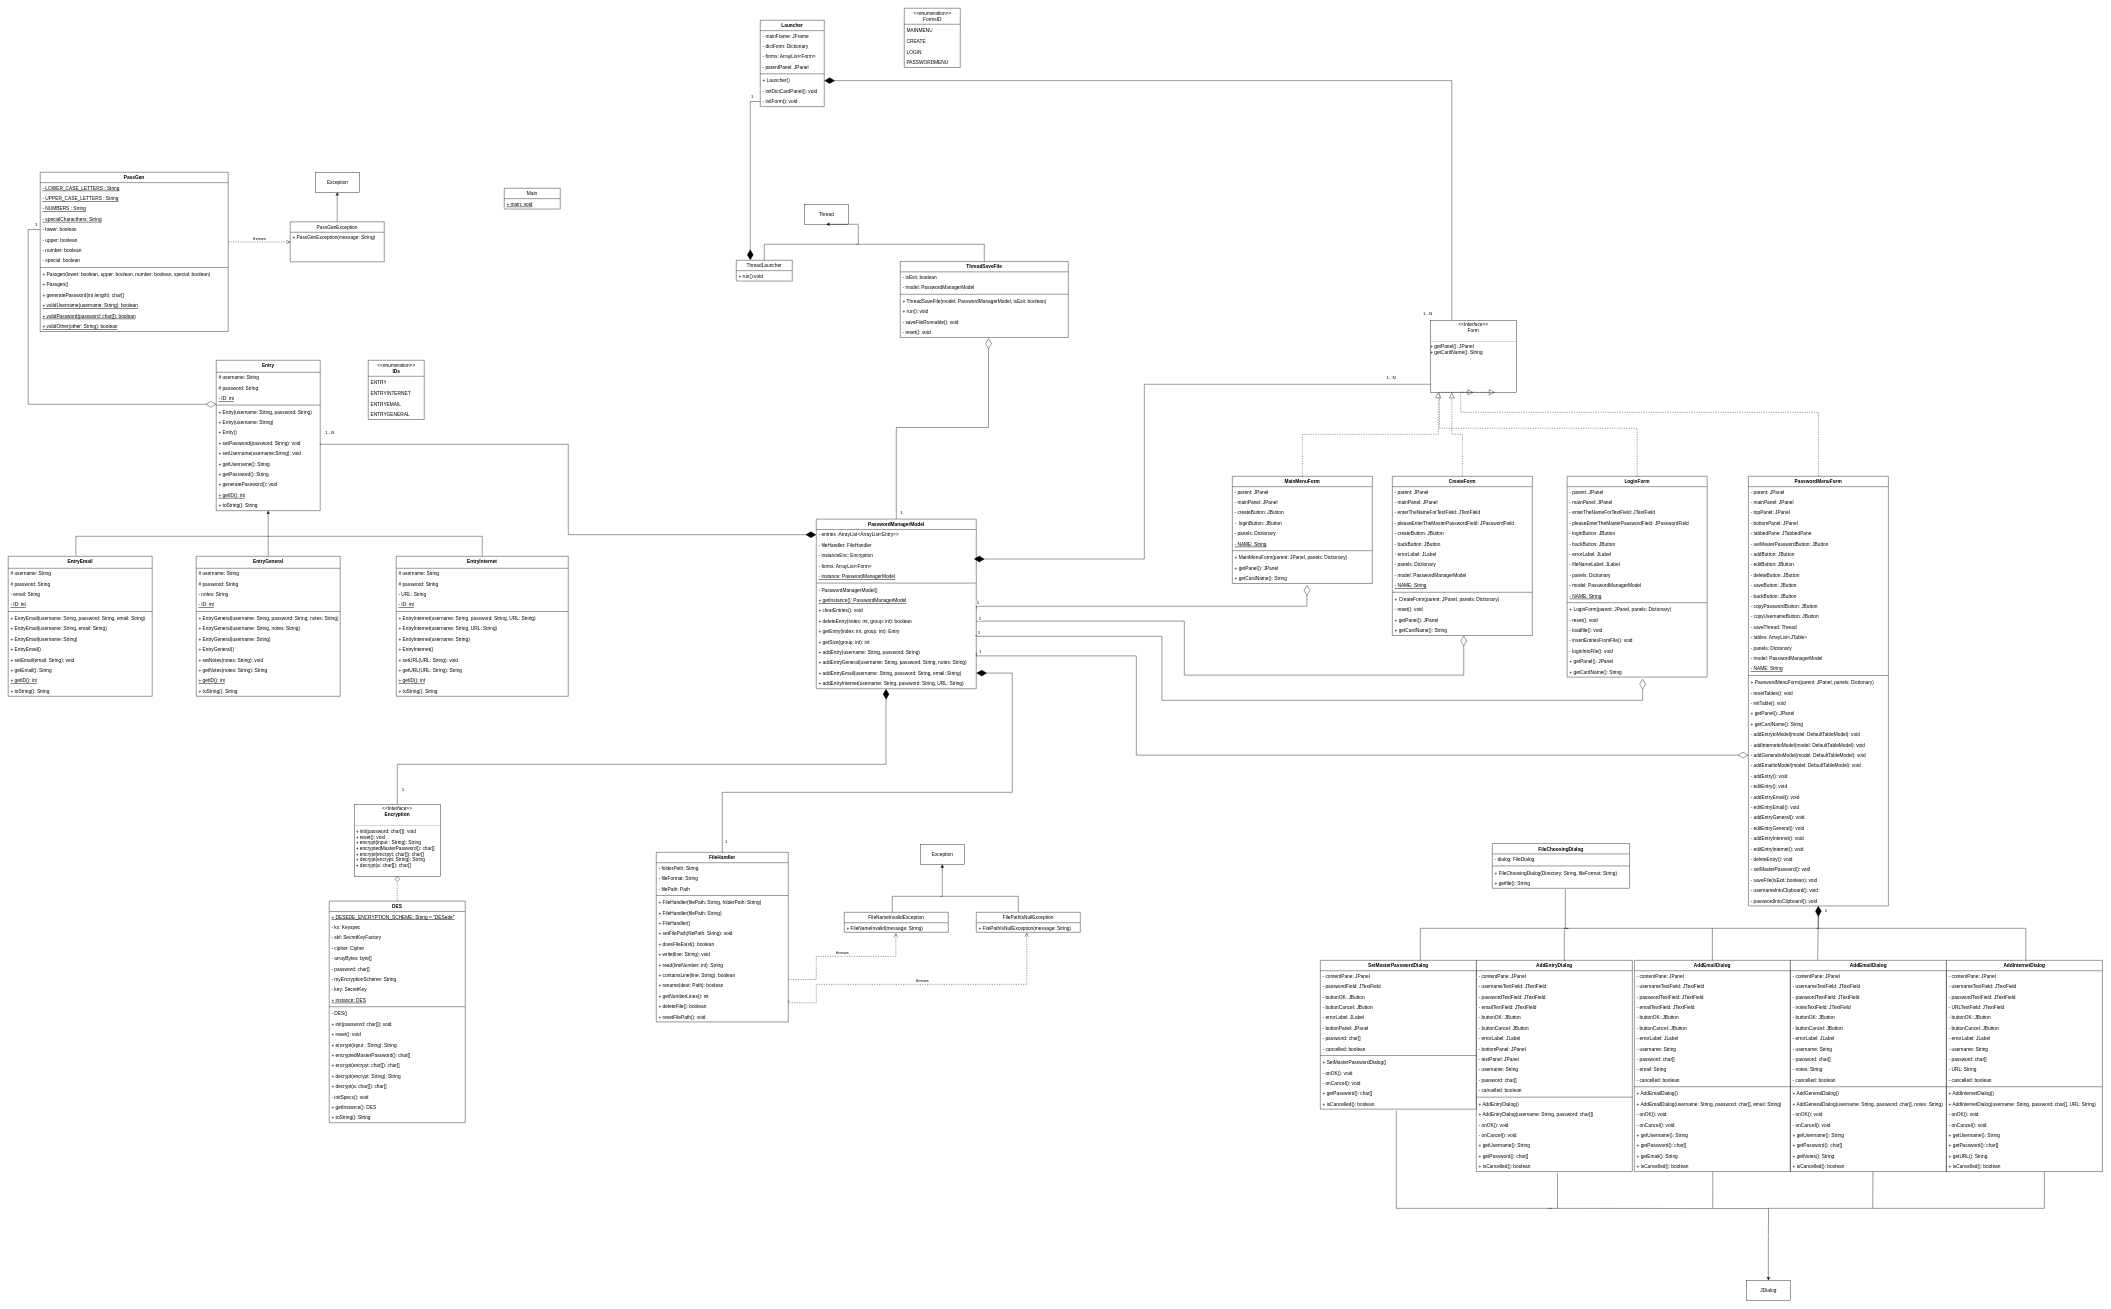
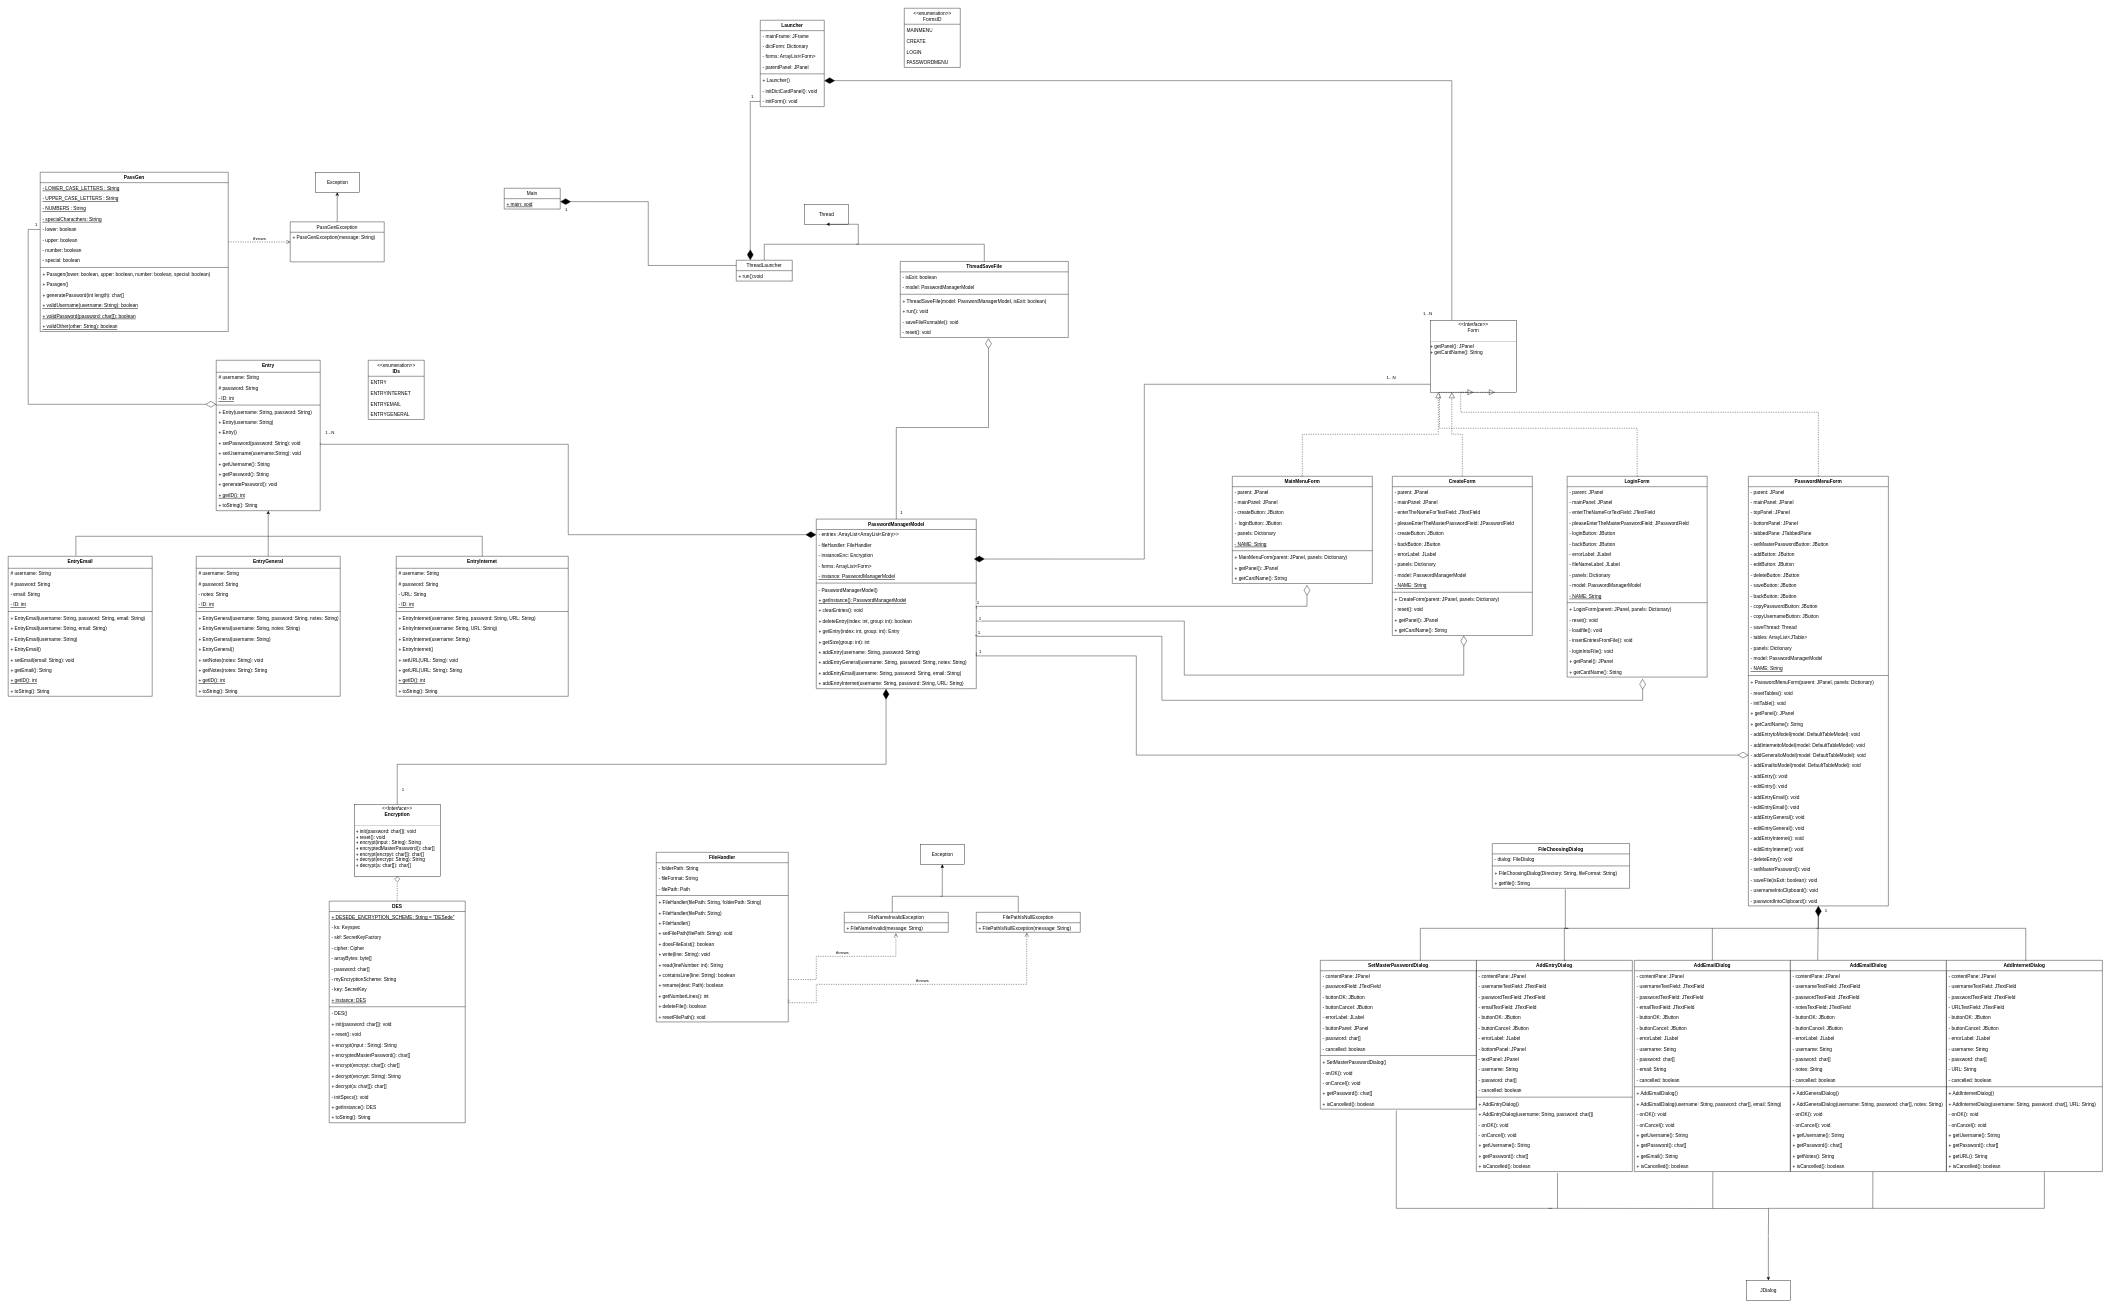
+ <mxCell id="96" value="" style="endArrow=diamondThin;endFill=1;endSize=24;html=1;rounded=0;entryX=1;entryY=0.288;entryDx=0;entryDy=0;entryPerimeter=0;exitX=0;exitY=0.25;exitDx=0;exitDy=0;edgeStyle=orthogonalEdgeStyle;" parent="1" source="66" target="95" edge="1"><mxGeometry width="160" relative="1" as="geometry"><mxPoint x="1500" y="660" as="sourcePoint" /><mxPoint x="1660" y="660" as="targetPoint" /></mxGeometry></mxCell>
+ <mxCell id="97" value="1" style="edgeLabel;html=1;align=center;verticalAlign=middle;resizable=0;points=[];" parent="96" vertex="1" connectable="0"><mxGeometry x="0.94" y="5" relative="1" as="geometry"><mxPoint x="-3" y="14" as="offset" /></mxGeometry></mxCell>
- <mxCell id="125" value="" style="endArrow=diamondThin;endFill=1;endSize=24;html=1;rounded=0;exitX=0.5;exitY=0;exitDx=0;exitDy=0;edgeStyle=orthogonalEdgeStyle;entryX=1;entryY=0.5;entryDx=0;entryDy=0;" parent="1" source="98" target="92" edge="1"><mxGeometry width="160" relative="1" as="geometry"><mxPoint x="2510" y="1510" as="sourcePoint" /><mxPoint x="2670" y="1510" as="targetPoint" /><Array as="points"><mxPoint x="1805" y="1980" /><mxPoint x="2530" y="1980" /><mxPoint x="2530" y="1682" /></Array></mxGeometry></mxCell>
- <mxCell id="126" value="1" style="edgeLabel;html=1;align=center;verticalAlign=middle;resizable=0;points=[];" parent="125" vertex="1" connectable="0"><mxGeometry x="0.913" relative="1" as="geometry"><mxPoint x="-681" y="421" as="offset" /></mxGeometry></mxCell>
